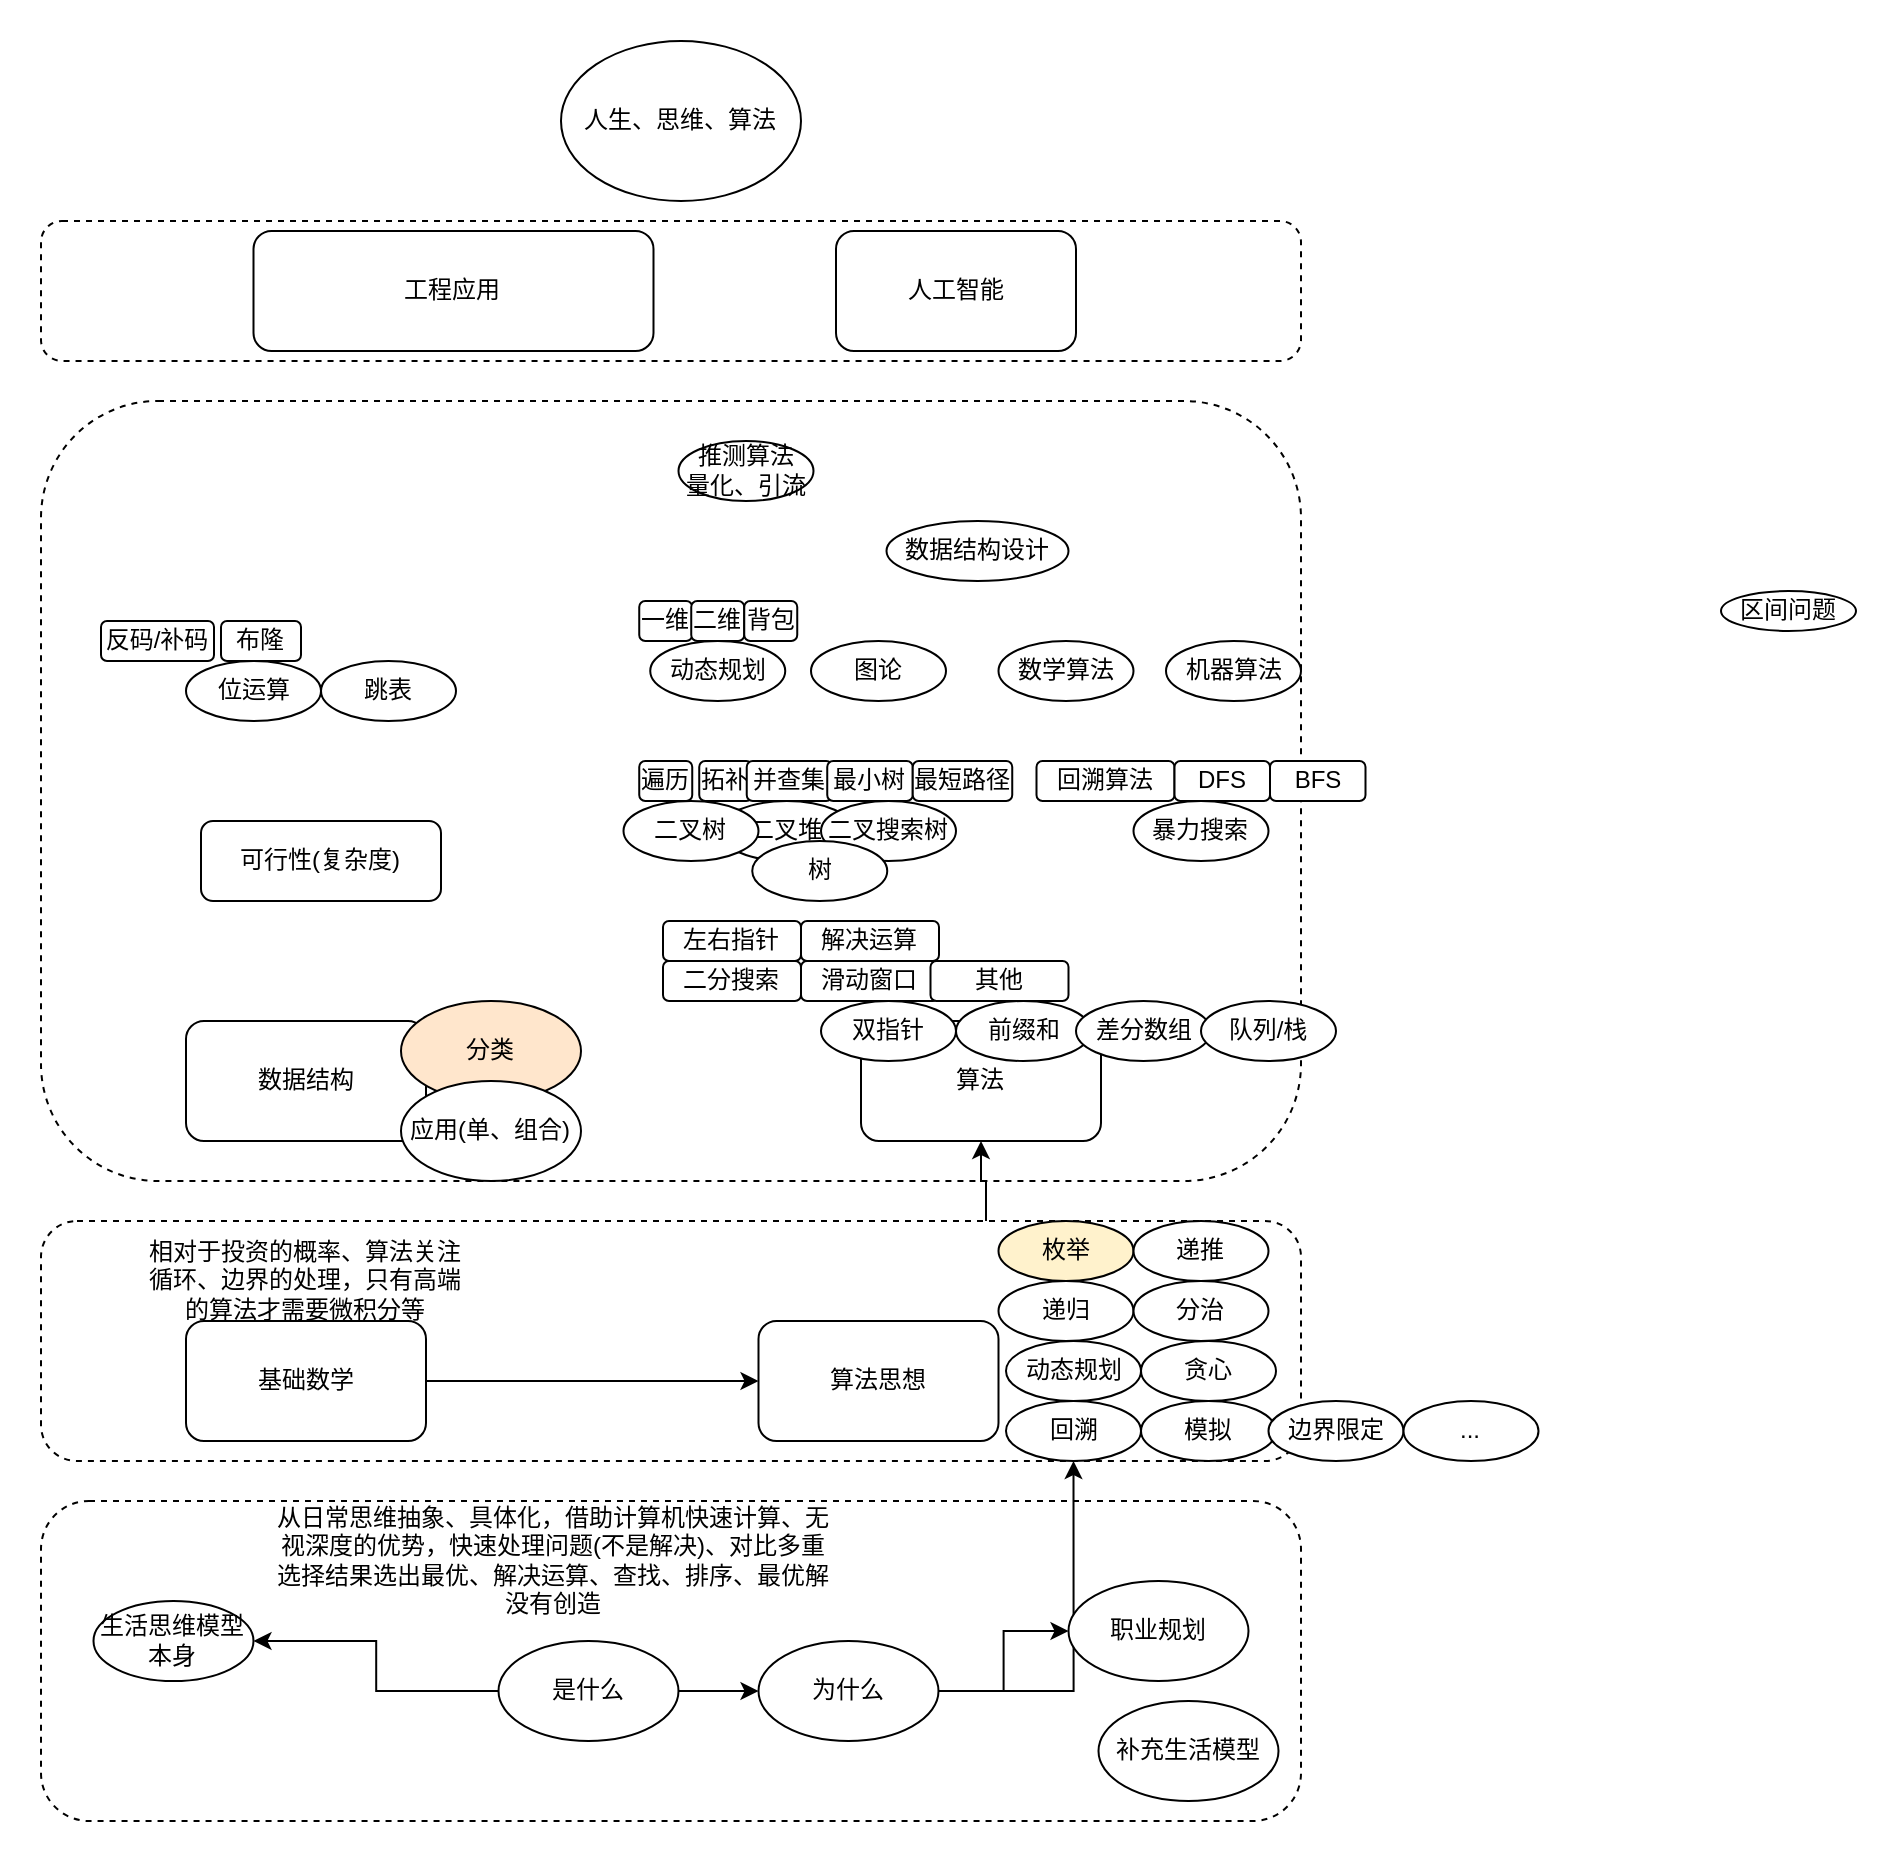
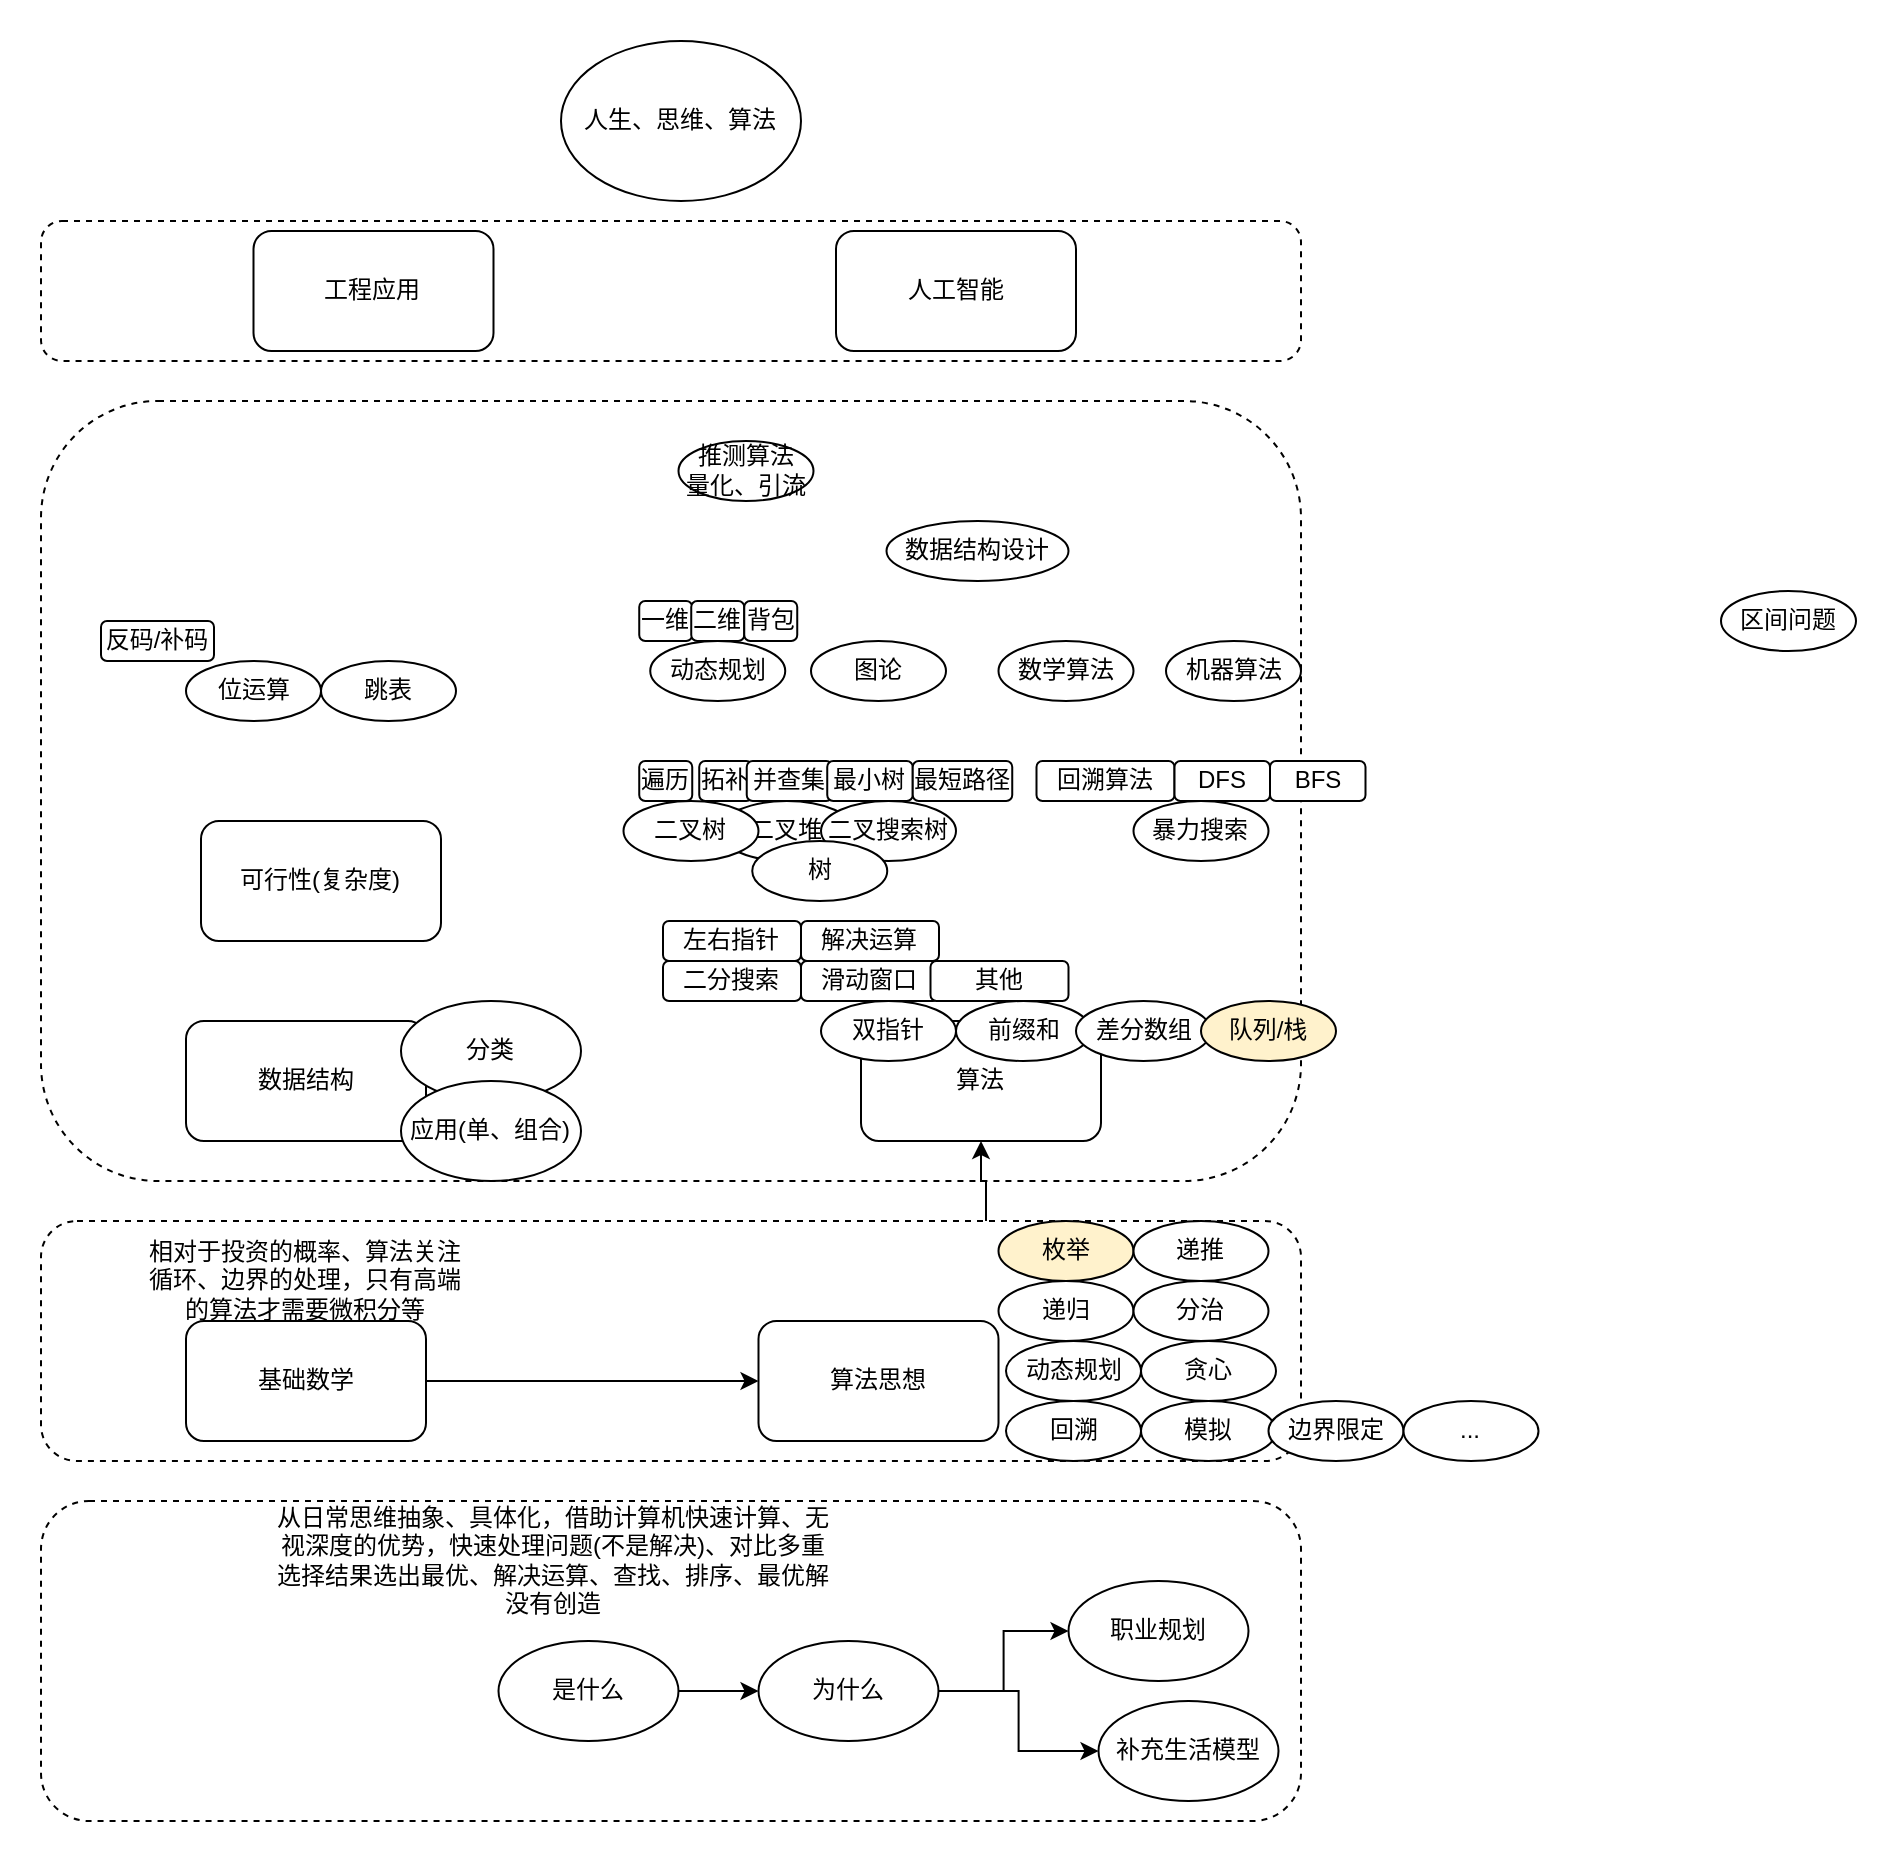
- <mxCell id="10" value="工程应用" style="rounded=1;whiteSpace=wrap;html=1;" parent="1" vertex="1"><mxGeometry x="126.25" y="115" width="200" height="60" as="geometry" /></mxCell>
+ <mxCell id="10" value="工程应用" style="rounded=1;whiteSpace=wrap;html=1;" parent="1" vertex="1"><mxGeometry x="126.25" y="115" width="120" height="60" as="geometry" /></mxCell>
- <mxCell id="65" value="区间问题" style="ellipse;whiteSpace=wrap;html=1;" parent="1" vertex="1"><mxGeometry x="860" y="295" width="67.5" height="20" as="geometry" /></mxCell>
+ <mxCell id="65" value="区间问题" style="ellipse;whiteSpace=wrap;html=1;" parent="1" vertex="1"><mxGeometry x="860" y="295" width="67.5" height="30" as="geometry" /></mxCell>
- <mxCell id="71" value="布隆" style="rounded=1;whiteSpace=wrap;html=1;" vertex="1" parent="1"><mxGeometry x="110" y="310" width="40" height="20" as="geometry" /></mxCell>
- <mxCell id="15" value="可行性(复杂度)" style="rounded=1;whiteSpace=wrap;html=1;" parent="1" vertex="1"><mxGeometry x="100" y="410" width="120" height="40" as="geometry" /></mxCell>
+ <mxCell id="15" value="可行性(复杂度)" style="rounded=1;whiteSpace=wrap;html=1;" parent="1" vertex="1"><mxGeometry x="100" y="410" width="120" height="60" as="geometry" /></mxCell>
- <mxCell id="45" value="队列/栈" style="ellipse;whiteSpace=wrap;html=1;" parent="1" vertex="1"><mxGeometry x="600" y="500" width="67.5" height="30" as="geometry" /></mxCell>
+ <mxCell id="45" value="队列/栈" style="ellipse;whiteSpace=wrap;html=1;fillColor=#fff2cc;" parent="1" vertex="1"><mxGeometry x="600" y="500" width="67.5" height="30" as="geometry" /></mxCell>
- <mxCell id="37" value="分类" style="ellipse;whiteSpace=wrap;html=1;fillColor=#ffe6cc;" parent="1" vertex="1"><mxGeometry x="200" y="500" width="90" height="50" as="geometry" /></mxCell>
+ <mxCell id="37" value="分类" style="ellipse;whiteSpace=wrap;html=1;" parent="1" vertex="1"><mxGeometry x="200" y="500" width="90" height="50" as="geometry" /></mxCell>
- <mxCell id="19" style="edgeStyle=orthogonalEdgeStyle;rounded=0;orthogonalLoop=1;jettySize=auto;html=1;exitX=1;exitY=0.5;exitDx=0;exitDy=0;" parent="1" source="20" target="33" edge="1"><mxGeometry relative="1" as="geometry" /></mxCell>
+ <mxCell id="19" style="edgeStyle=orthogonalEdgeStyle;rounded=0;orthogonalLoop=1;jettySize=auto;html=1;exitX=1;exitY=0.5;exitDx=0;exitDy=0;entryX=0;entryY=0.5;entryDx=0;entryDy=0;" parent="1" source="20" target="22" edge="1"><mxGeometry relative="1" as="geometry" /></mxCell>
- <mxCell id="24" value="生活思维模型本身" style="ellipse;whiteSpace=wrap;html=1;" parent="1" vertex="1"><mxGeometry x="46.25" y="800" width="80" height="40" as="geometry" /></mxCell>
- <mxCell id="13" style="edgeStyle=orthogonalEdgeStyle;rounded=0;orthogonalLoop=1;jettySize=auto;html=1;exitX=0;exitY=0.5;exitDx=0;exitDy=0;entryX=1;entryY=0.5;entryDx=0;entryDy=0;" parent="1" source="14" target="24" edge="1"><mxGeometry relative="1" as="geometry" /></mxCell>
